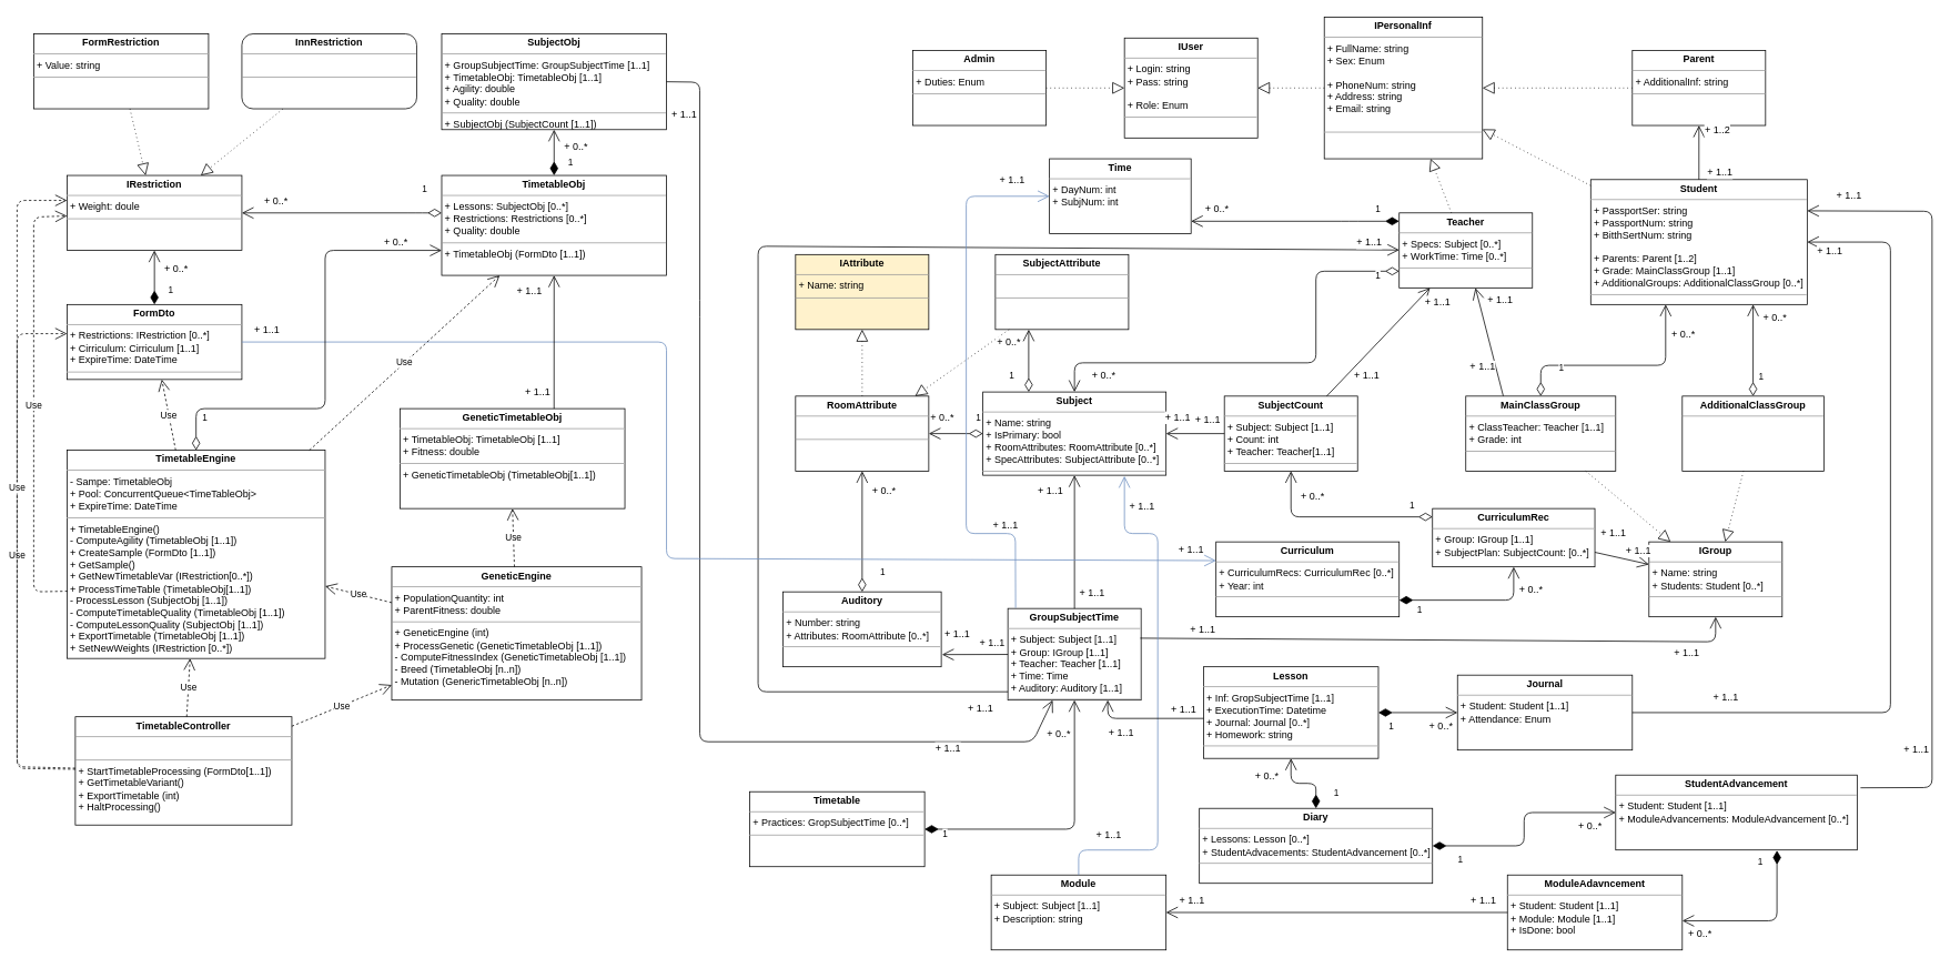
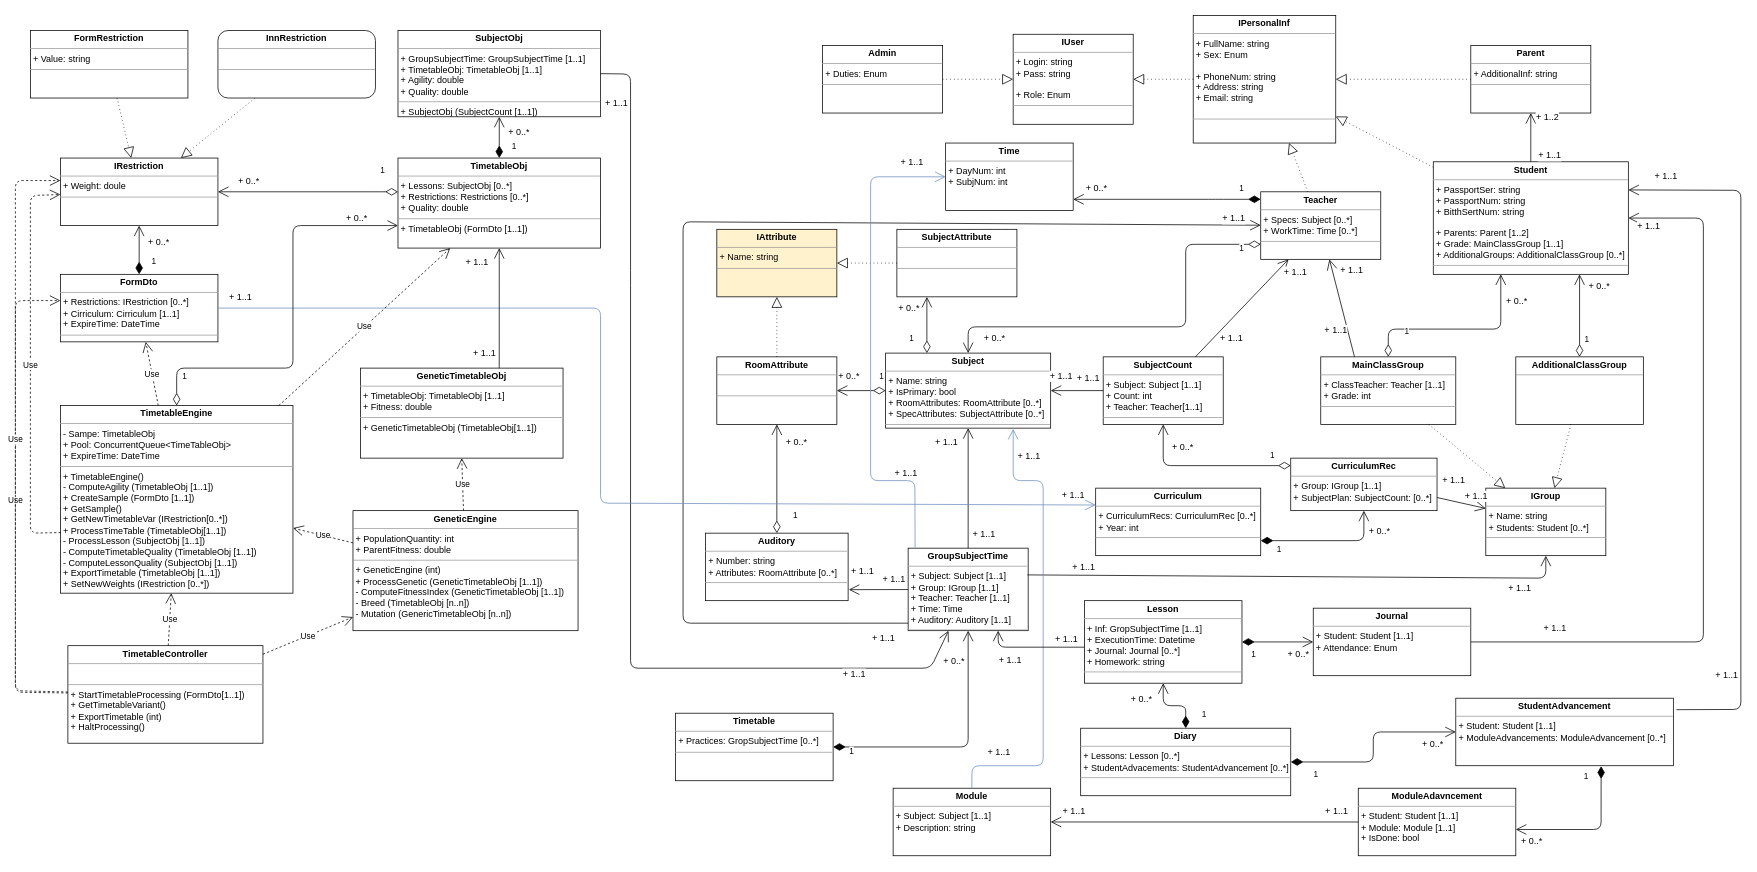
- <mxCell id="110" value="" style="endArrow=block;dashed=1;endFill=0;endSize=12;html=1;dashPattern=1 4;" parent="1" source="71" target="69" edge="1"><mxGeometry width="160" relative="1" as="geometry"><mxPoint x="1106" y="430" as="sourcePoint" /><mxPoint x="1200" y="430" as="targetPoint" /></mxGeometry></mxCell>
+ <mxCell id="110" value="" style="endArrow=block;dashed=1;endFill=0;endSize=12;html=1;dashPattern=1 4;" parent="1" source="71" target="70" edge="1"><mxGeometry width="160" relative="1" as="geometry"><mxPoint x="1106" y="430" as="sourcePoint" /><mxPoint x="1200" y="430" as="targetPoint" /></mxGeometry></mxCell>
